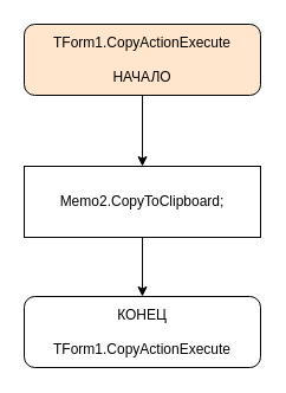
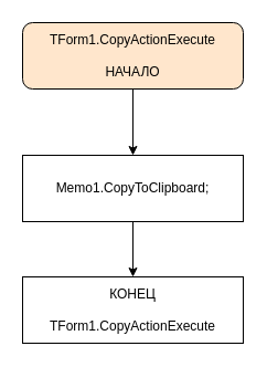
- <mxCell id="6" value="Memo2.CopyToClipboard;" style="rounded=0;whiteSpace=wrap;html=1;" vertex="1" parent="1"><mxGeometry x="20" y="140" width="200" height="60" as="geometry" /></mxCell>
+ <mxCell id="6" value="Memo1.CopyToClipboard;" style="rounded=0;whiteSpace=wrap;html=1;" vertex="1" parent="1"><mxGeometry x="20" y="140" width="200" height="60" as="geometry" /></mxCell>
- <mxCell id="4" value="КОНЕЦ&lt;br&gt;&lt;br&gt;TForm1.CopyActionExecute" style="rounded=1;whiteSpace=wrap;html=1;" vertex="1" parent="1"><mxGeometry x="20" y="250" width="200" height="60" as="geometry" /></mxCell>
+ <mxCell id="4" value="КОНЕЦ&lt;br&gt;&lt;br&gt;TForm1.CopyActionExecute" style="whiteSpace=wrap;html=1;rounded=0;" vertex="1" parent="1"><mxGeometry x="20" y="250" width="200" height="60" as="geometry" /></mxCell>
